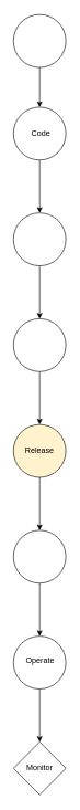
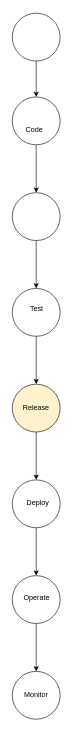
- <mxCell id="17" value="Code" style="text;html=1;align=center;verticalAlign=middle;whiteSpace=wrap;rounded=0;" vertex="1" parent="1"><mxGeometry x="32" y="185" width="60" height="30" as="geometry" /></mxCell>
+ <mxCell id="17" value="Code" style="text;html=1;align=center;verticalAlign=middle;whiteSpace=wrap;rounded=0;" vertex="1" parent="1"><mxGeometry x="27" y="200" width="60" height="30" as="geometry" /></mxCell>
+ <mxCell id="18" value="Test" style="text;html=1;align=center;verticalAlign=middle;whiteSpace=wrap;rounded=0;" vertex="1" parent="1"><mxGeometry x="31" y="494" width="60" height="41" as="geometry" /></mxCell>
+ <mxCell id="19" value="Deploy" style="text;html=1;align=center;verticalAlign=middle;whiteSpace=wrap;rounded=0;" vertex="1" parent="1"><mxGeometry x="33" y="823" width="60" height="30" as="geometry" /></mxCell>
- <mxCell id="16" value="Monitor" style="rhombus;whiteSpace=wrap;html=1;" vertex="1" parent="1"><mxGeometry x="20" y="1120" width="80" height="80" as="geometry" /></mxCell>
+ <mxCell id="16" value="Monitor" style="ellipse;whiteSpace=wrap;html=1;" vertex="1" parent="1"><mxGeometry x="20" y="1120" width="80" height="80" as="geometry" /></mxCell>
